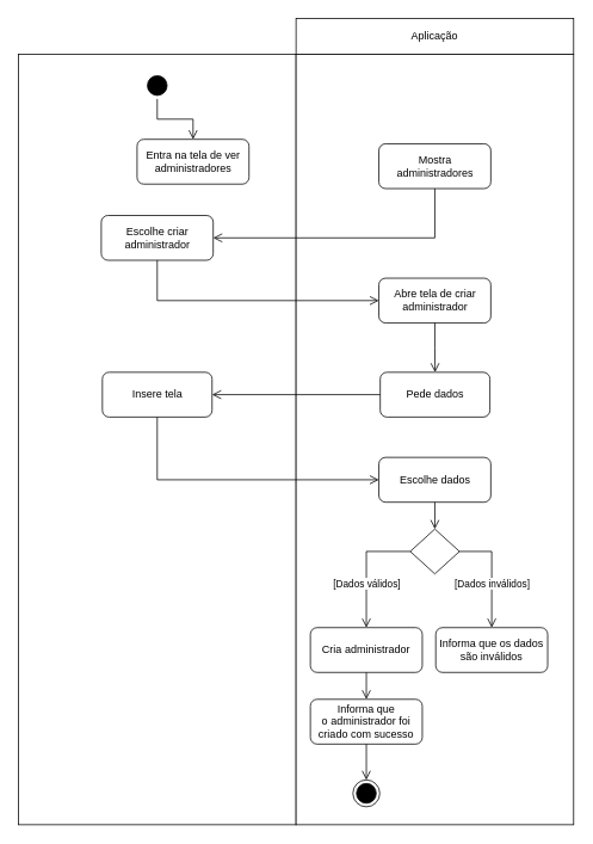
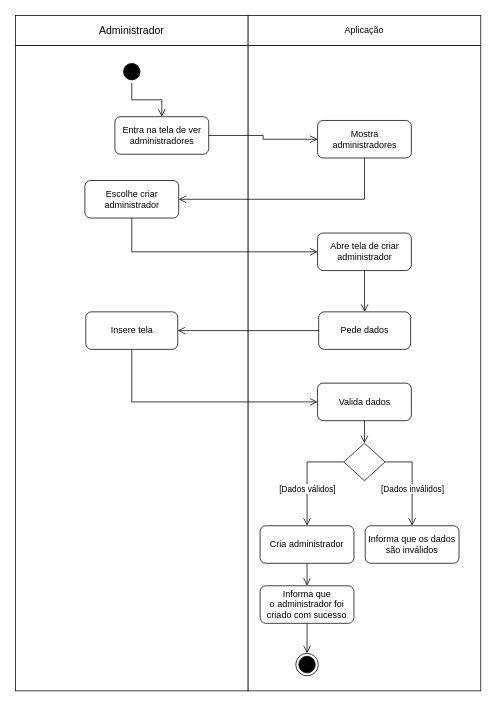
+ <mxCell id="4" value="&lt;font style=&quot;font-size: 14px;&quot;&gt;Administrador&lt;/font&gt;" style="rounded=0;whiteSpace=wrap;html=1;" parent="1" vertex="1"><mxGeometry x="20" y="20" width="310" height="40" as="geometry" /></mxCell>
+ <mxCell id="25" value="" style="edgeStyle=orthogonalEdgeStyle;html=1;verticalAlign=bottom;endArrow=open;endSize=8;strokeColor=#000000;rounded=0;entryX=0;entryY=0.5;entryDx=0;entryDy=0;exitX=1;exitY=0.5;exitDx=0;exitDy=0;" parent="1" source="8" target="24" edge="1"><mxGeometry relative="1" as="geometry"><mxPoint x="248" y="285" as="targetPoint" /><mxPoint x="496" y="285" as="sourcePoint" /></mxGeometry></mxCell>
- <mxCell id="11" value="Escolhe dados" style="rounded=1;whiteSpace=wrap;html=1;" parent="1" vertex="1"><mxGeometry x="422.5" y="510" width="125" height="50" as="geometry" /></mxCell>
+ <mxCell id="11" value="Valida dados" style="rounded=1;whiteSpace=wrap;html=1;" parent="1" vertex="1"><mxGeometry x="422.5" y="510" width="125" height="50" as="geometry" /></mxCell>
